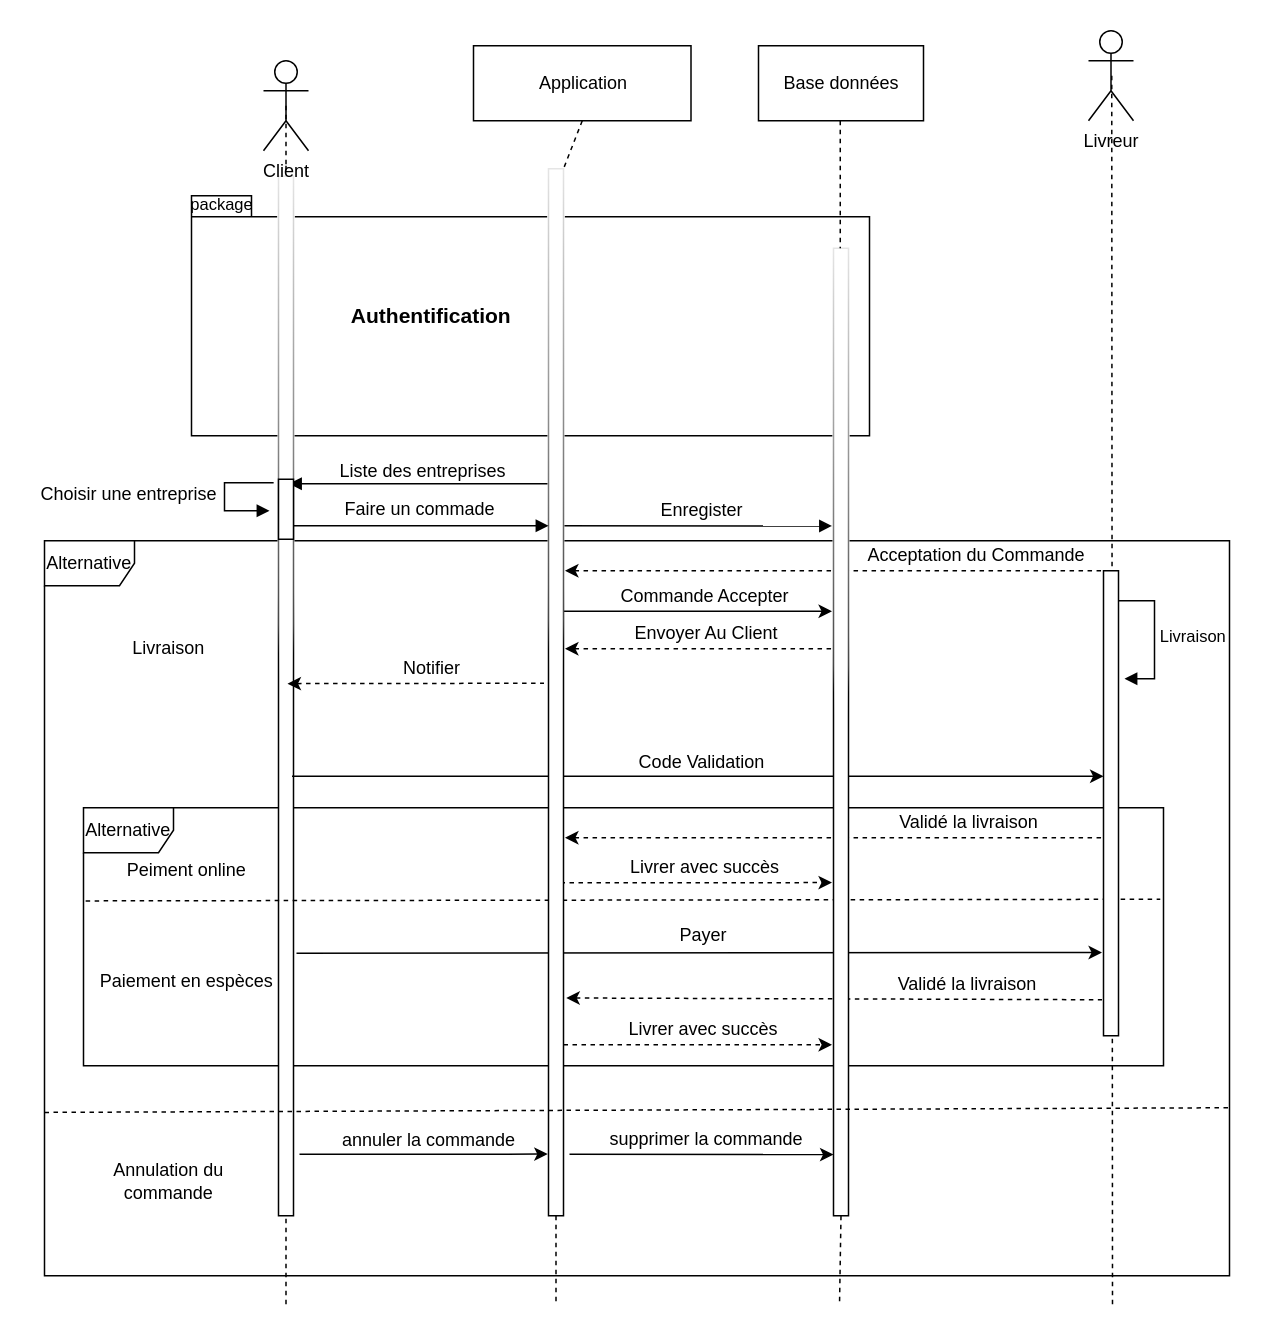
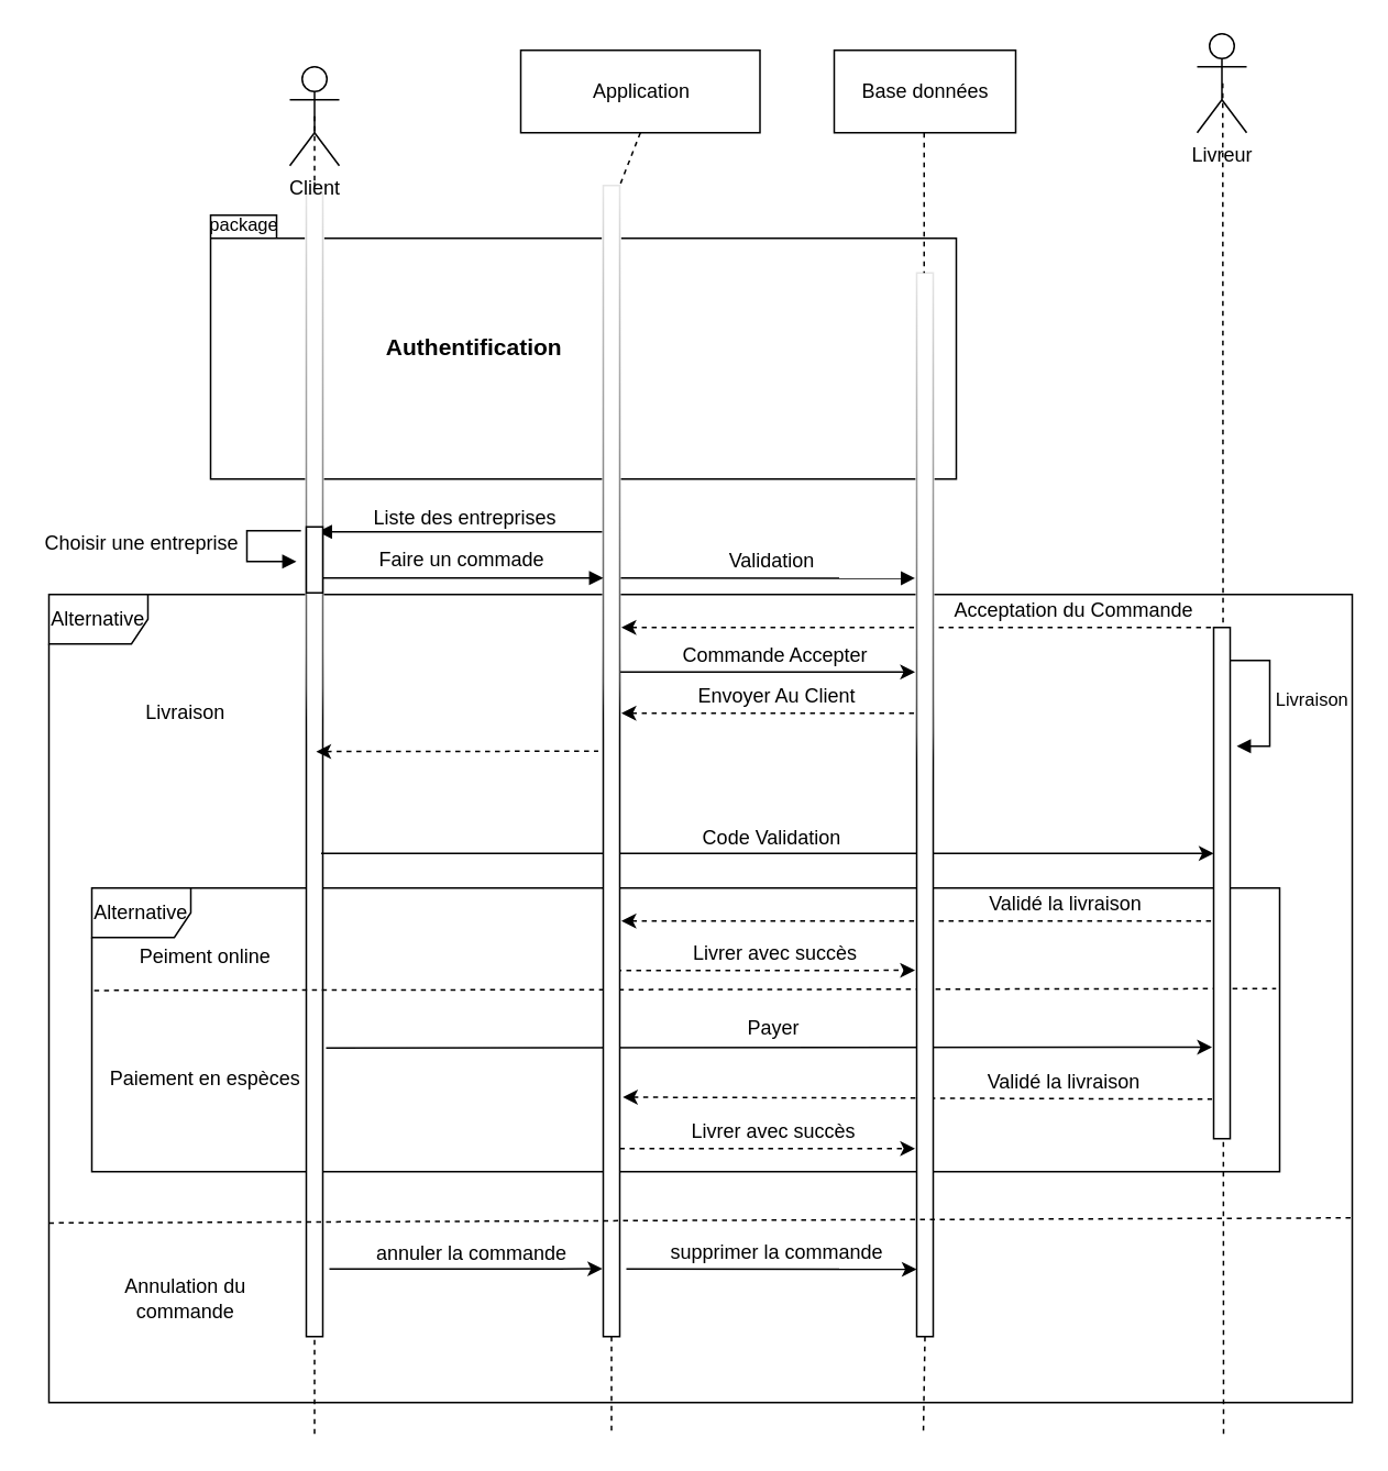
- <mxCell id="17" value="Enregister" style="text;html=1;align=center;verticalAlign=middle;resizable=0;points=[];autosize=1;" parent="1" vertex="1"><mxGeometry x="432" y="330" width="70" height="20" as="geometry" /></mxCell>
+ <mxCell id="17" value="Validation" style="text;html=1;align=center;verticalAlign=middle;resizable=0;points=[];autosize=1;" parent="1" vertex="1"><mxGeometry x="432" y="330" width="70" height="20" as="geometry" /></mxCell>
- <mxCell id="23" value="Notifier" style="text;html=1;align=center;verticalAlign=middle;resizable=0;points=[];autosize=1;" parent="1" vertex="1"><mxGeometry x="262" y="435" width="50" height="20" as="geometry" /></mxCell>
